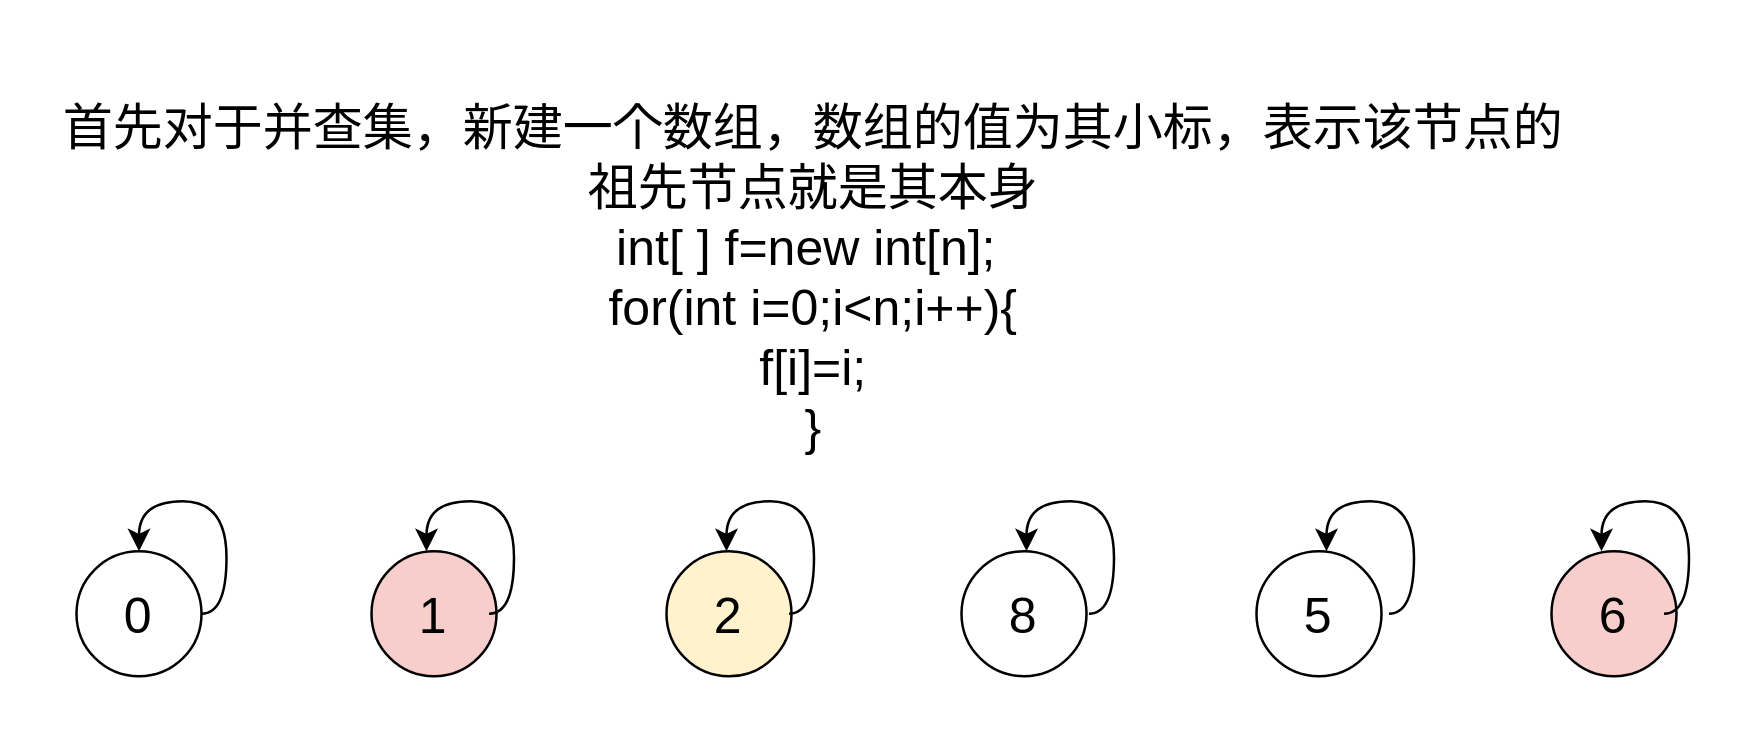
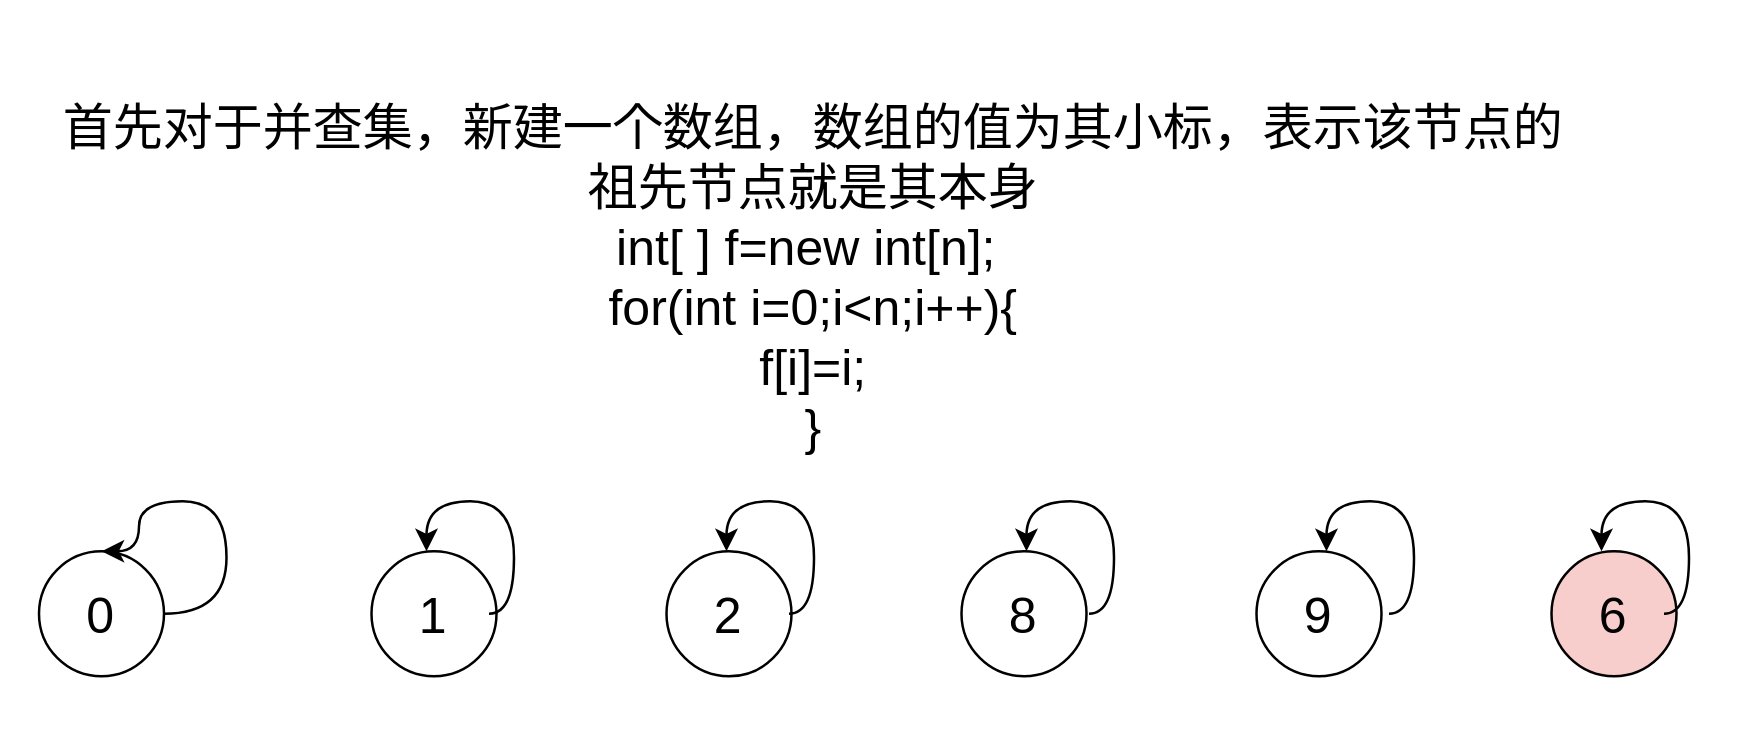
- <mxCell id="2" value="&lt;font style=&quot;font-size: 20px;&quot;&gt;0&lt;/font&gt;" style="ellipse;whiteSpace=wrap;html=1;aspect=fixed;" vertex="1" parent="1"><mxGeometry x="30" y="220" width="50" height="50" as="geometry" /></mxCell>
+ <mxCell id="2" value="&lt;font style=&quot;font-size: 20px;&quot;&gt;0&lt;/font&gt;" style="ellipse;whiteSpace=wrap;html=1;aspect=fixed;" vertex="1" parent="1"><mxGeometry x="15" y="220" width="50" height="50" as="geometry" /></mxCell>
- <mxCell id="3" value="&lt;font style=&quot;font-size: 20px;&quot;&gt;1&lt;/font&gt;" style="ellipse;whiteSpace=wrap;html=1;aspect=fixed;fillColor=#f8cecc;" vertex="1" parent="1"><mxGeometry x="148" y="220" width="50" height="50" as="geometry" /></mxCell>
+ <mxCell id="3" value="&lt;font style=&quot;font-size: 20px;&quot;&gt;1&lt;/font&gt;" style="ellipse;whiteSpace=wrap;html=1;aspect=fixed;" vertex="1" parent="1"><mxGeometry x="148" y="220" width="50" height="50" as="geometry" /></mxCell>
- <mxCell id="4" value="&lt;font style=&quot;font-size: 20px;&quot;&gt;2&lt;/font&gt;" style="ellipse;whiteSpace=wrap;html=1;aspect=fixed;fillColor=#fff2cc;" vertex="1" parent="1"><mxGeometry x="266" y="220" width="50" height="50" as="geometry" /></mxCell>
+ <mxCell id="4" value="&lt;font style=&quot;font-size: 20px;&quot;&gt;2&lt;/font&gt;" style="ellipse;whiteSpace=wrap;html=1;aspect=fixed;" vertex="1" parent="1"><mxGeometry x="266" y="220" width="50" height="50" as="geometry" /></mxCell>
- <mxCell id="7" value="&lt;font style=&quot;font-size: 20px;&quot;&gt;5&lt;/font&gt;" style="ellipse;whiteSpace=wrap;html=1;aspect=fixed;" vertex="1" parent="1"><mxGeometry x="502" y="220" width="50" height="50" as="geometry" /></mxCell>
+ <mxCell id="7" value="&lt;font style=&quot;font-size: 20px;&quot;&gt;9&lt;/font&gt;" style="ellipse;whiteSpace=wrap;html=1;aspect=fixed;" vertex="1" parent="1"><mxGeometry x="502" y="220" width="50" height="50" as="geometry" /></mxCell>
